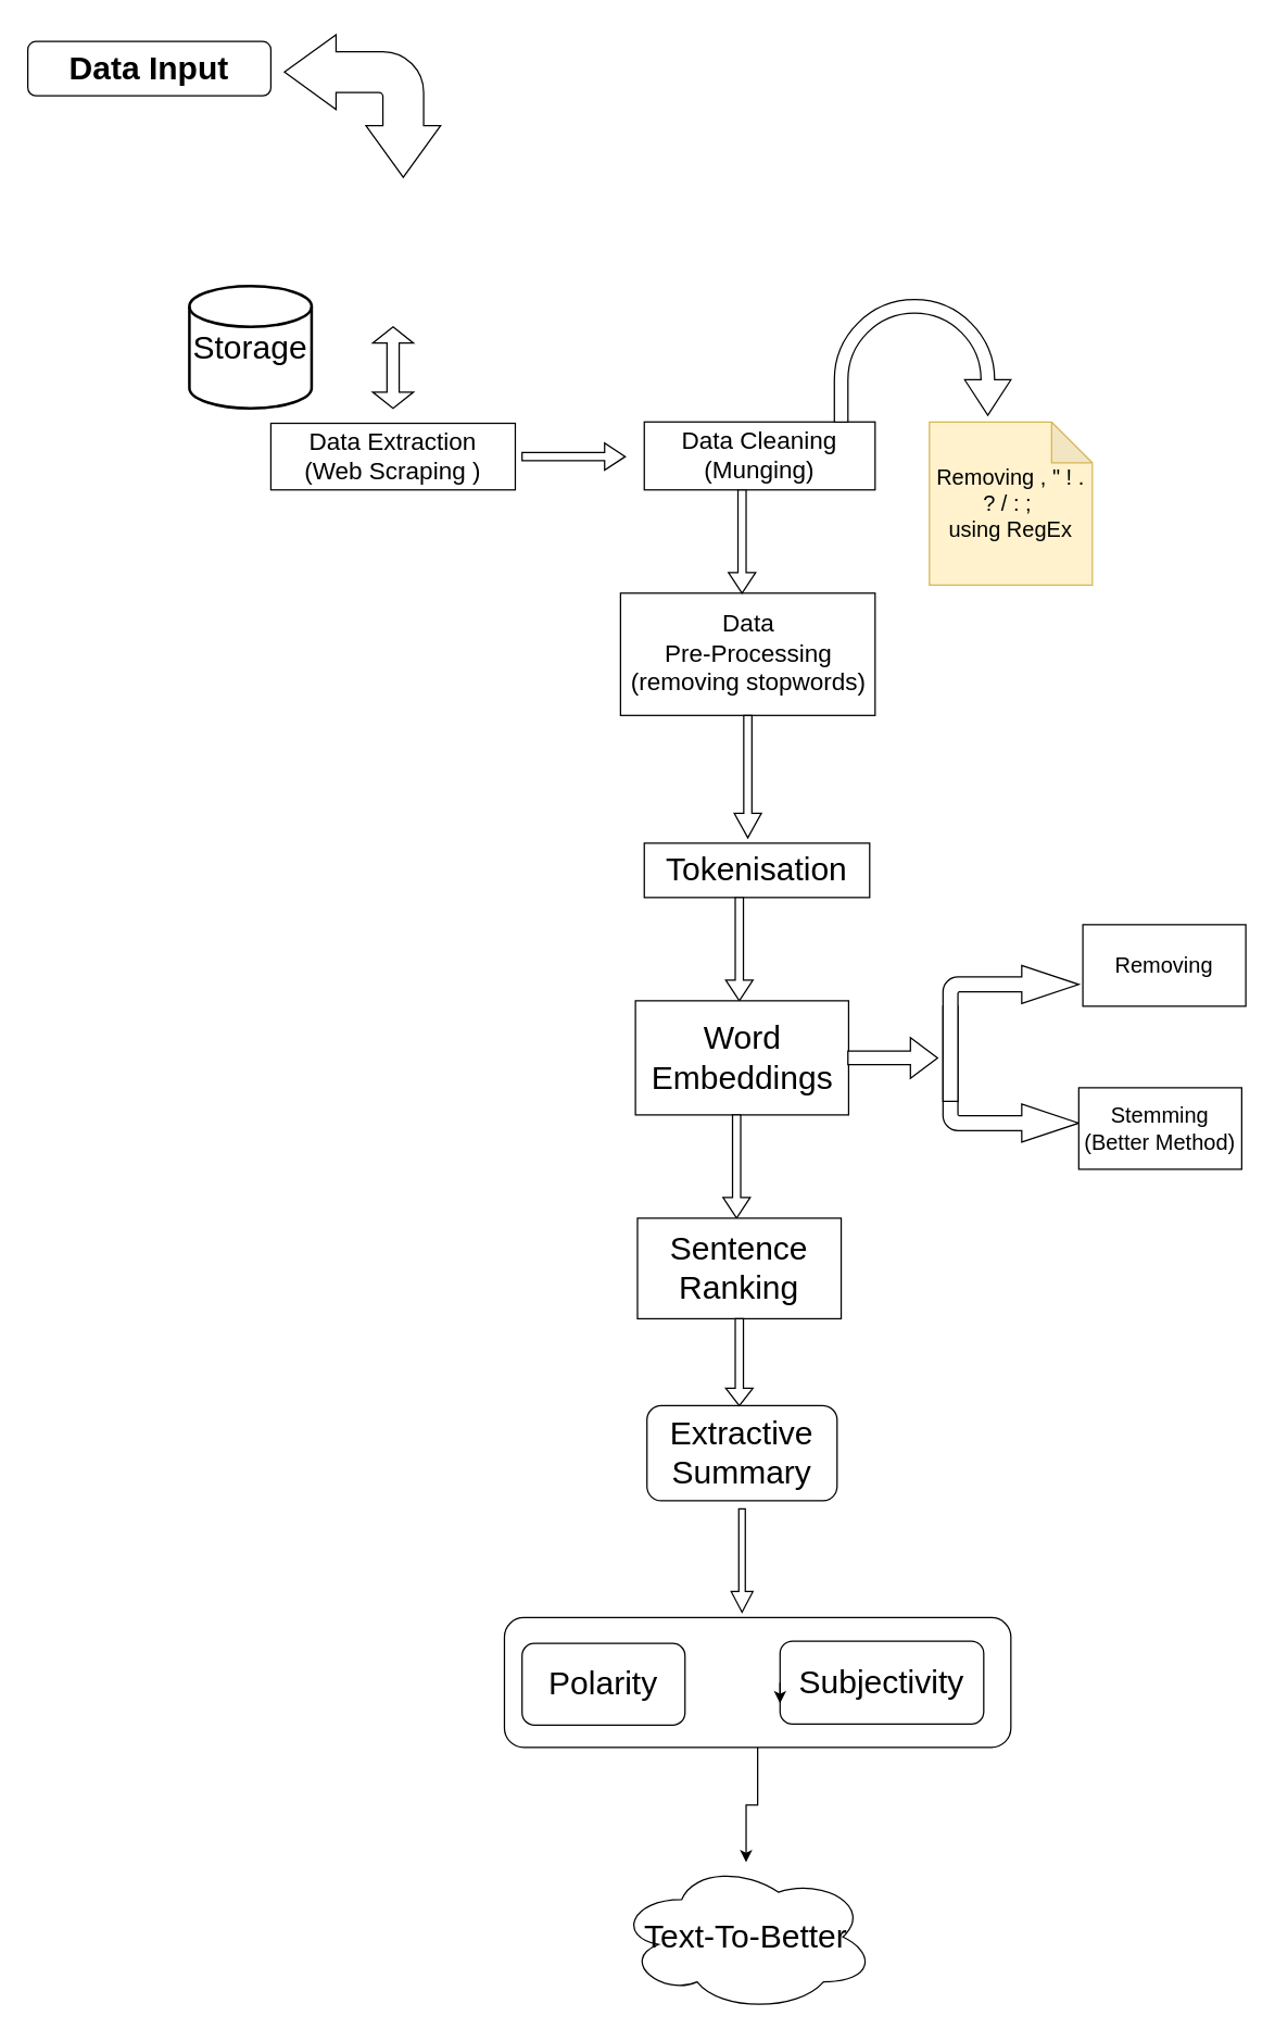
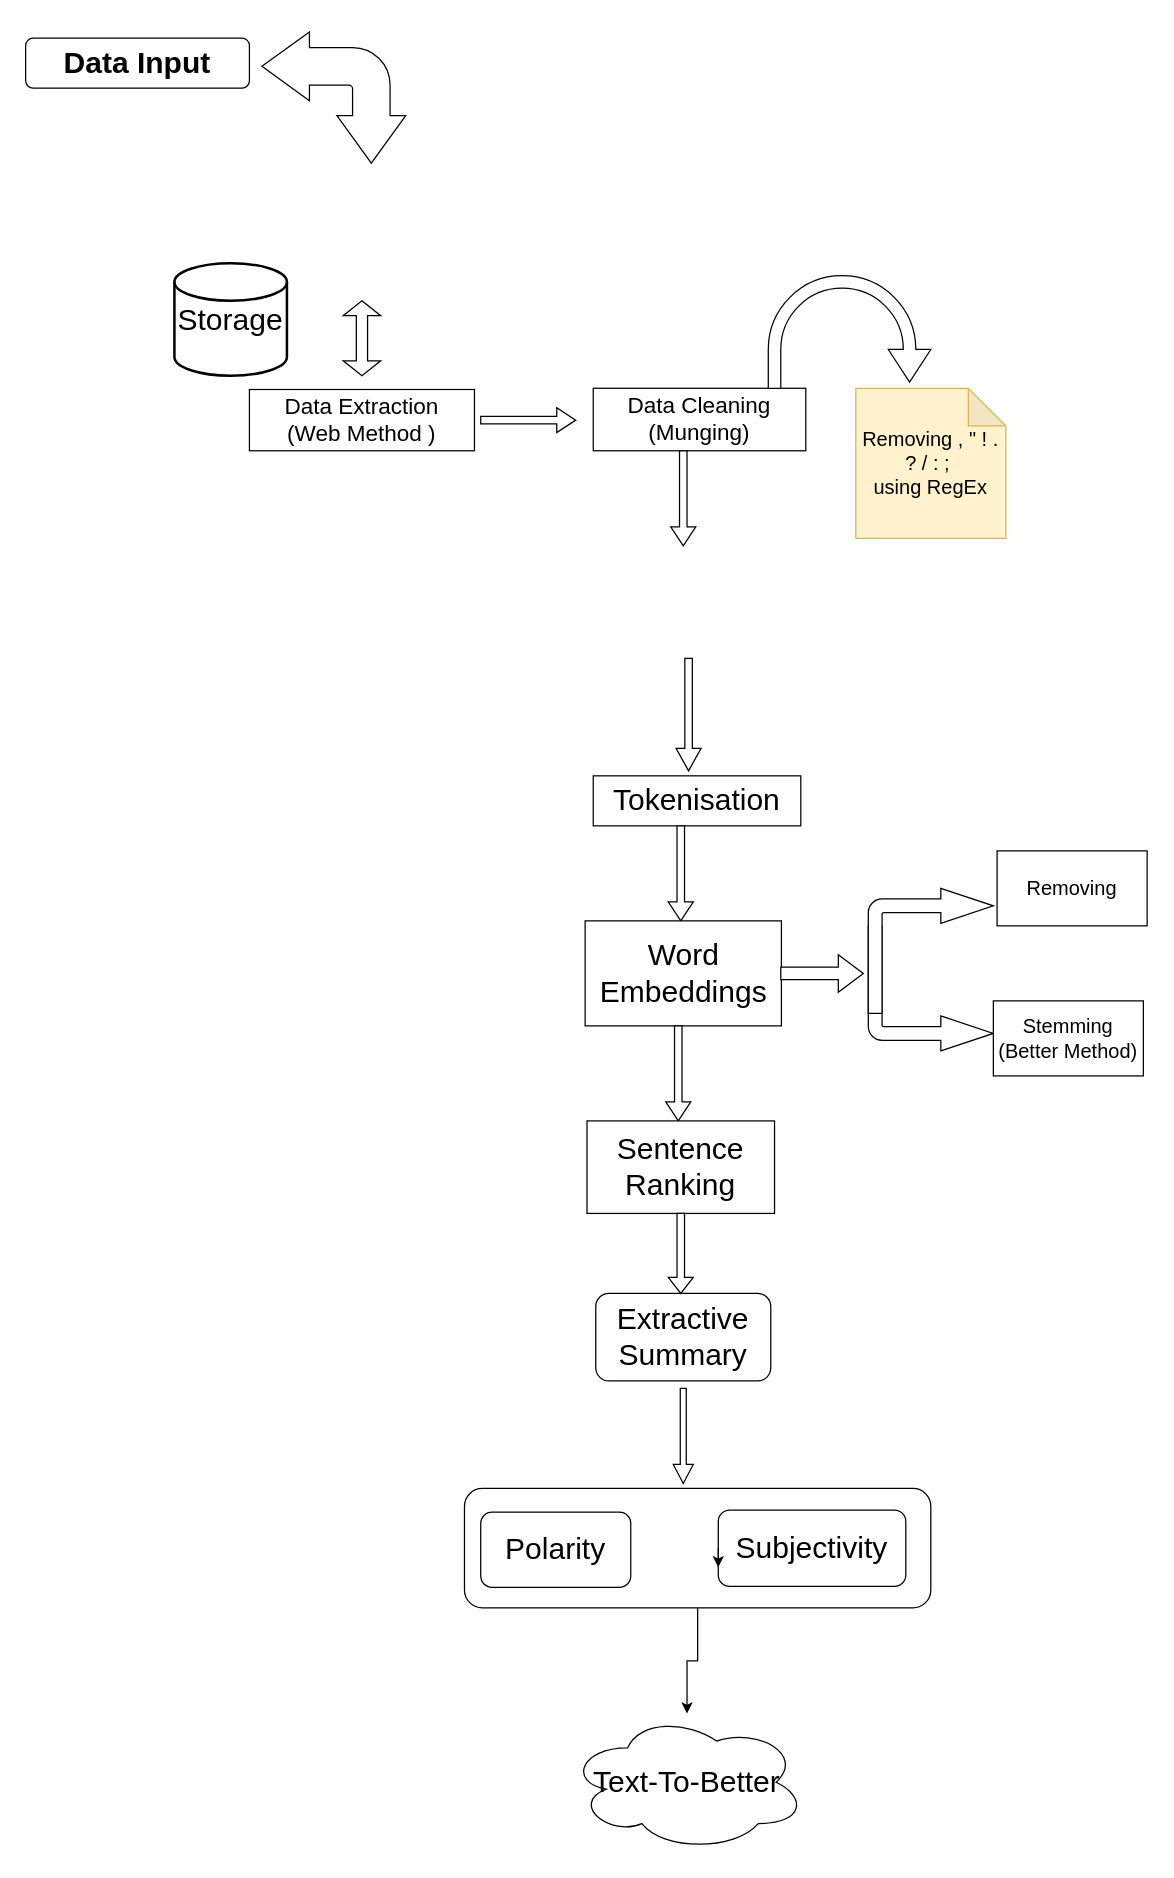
- <mxCell id="2" value="&lt;font style=&quot;font-size: 18px&quot;&gt;&amp;nbsp;Data Extraction&amp;nbsp;&lt;br&gt;(Web Scraping )&lt;/font&gt;" style="rounded=0;whiteSpace=wrap;html=1;" vertex="1" parent="1"><mxGeometry x="199" y="311" width="180" height="49" as="geometry" /></mxCell>
+ <mxCell id="2" value="&lt;font style=&quot;font-size: 18px&quot;&gt;&amp;nbsp;Data Extraction&amp;nbsp;&lt;br&gt;(Web Method )&lt;/font&gt;" style="rounded=0;whiteSpace=wrap;html=1;" vertex="1" parent="1"><mxGeometry x="199" y="311" width="180" height="49" as="geometry" /></mxCell>
- <mxCell id="10" value="&lt;font style=&quot;font-size: 18px&quot;&gt;Data &lt;br&gt;Pre-Processing&lt;br&gt;(removing stopwords)&lt;/font&gt;" style="rounded=0;whiteSpace=wrap;html=1;fontSize=16;" vertex="1" parent="1"><mxGeometry x="456.5" y="436" width="187.5" height="90" as="geometry" /></mxCell>
